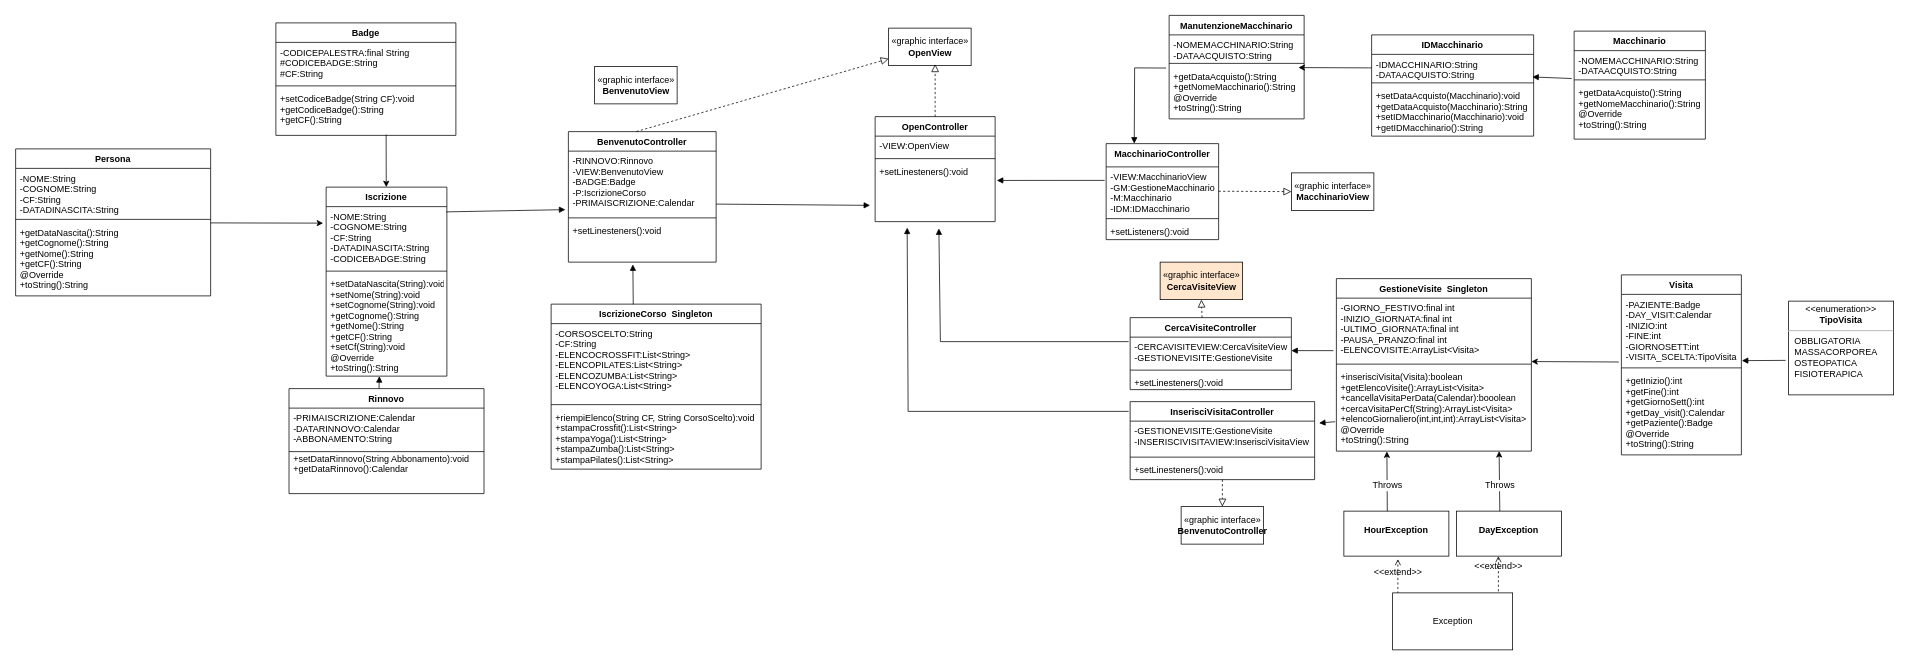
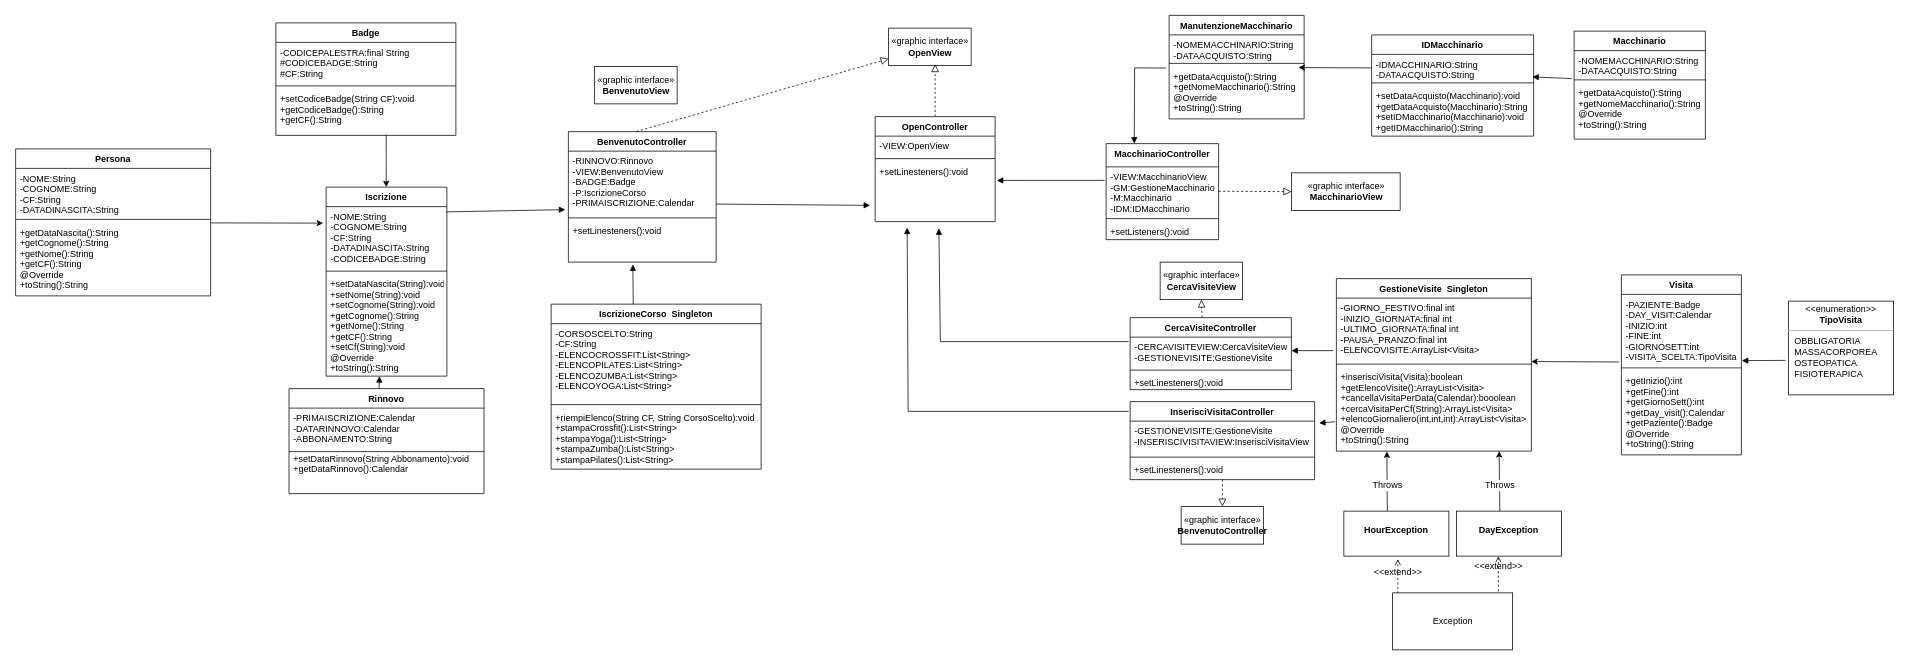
- <mxCell id="79" value="«graphic interface»&lt;br&gt;&lt;b&gt;MacchinarioView&lt;/b&gt;" style="html=1;fontSize=12;" vertex="1" parent="1"><mxGeometry x="1721" y="230" width="110" height="50" as="geometry" /></mxCell>
+ <mxCell id="79" value="«graphic interface»&lt;br&gt;&lt;b&gt;MacchinarioView&lt;/b&gt;" style="html=1;fontSize=12;" vertex="1" parent="1"><mxGeometry x="1721" y="230" width="145" height="50" as="geometry" /></mxCell>
- <mxCell id="55" value="«graphic interface»&lt;br&gt;&lt;b&gt;CercaVisiteView&lt;/b&gt;" style="html=1;fontSize=12;fillColor=#ffe6cc;" vertex="1" parent="1"><mxGeometry x="1546" y="349" width="110" height="50" as="geometry" /></mxCell>
+ <mxCell id="55" value="«graphic interface»&lt;br&gt;&lt;b&gt;CercaVisiteView&lt;/b&gt;" style="html=1;fontSize=12;" vertex="1" parent="1"><mxGeometry x="1546" y="349" width="110" height="50" as="geometry" /></mxCell>
